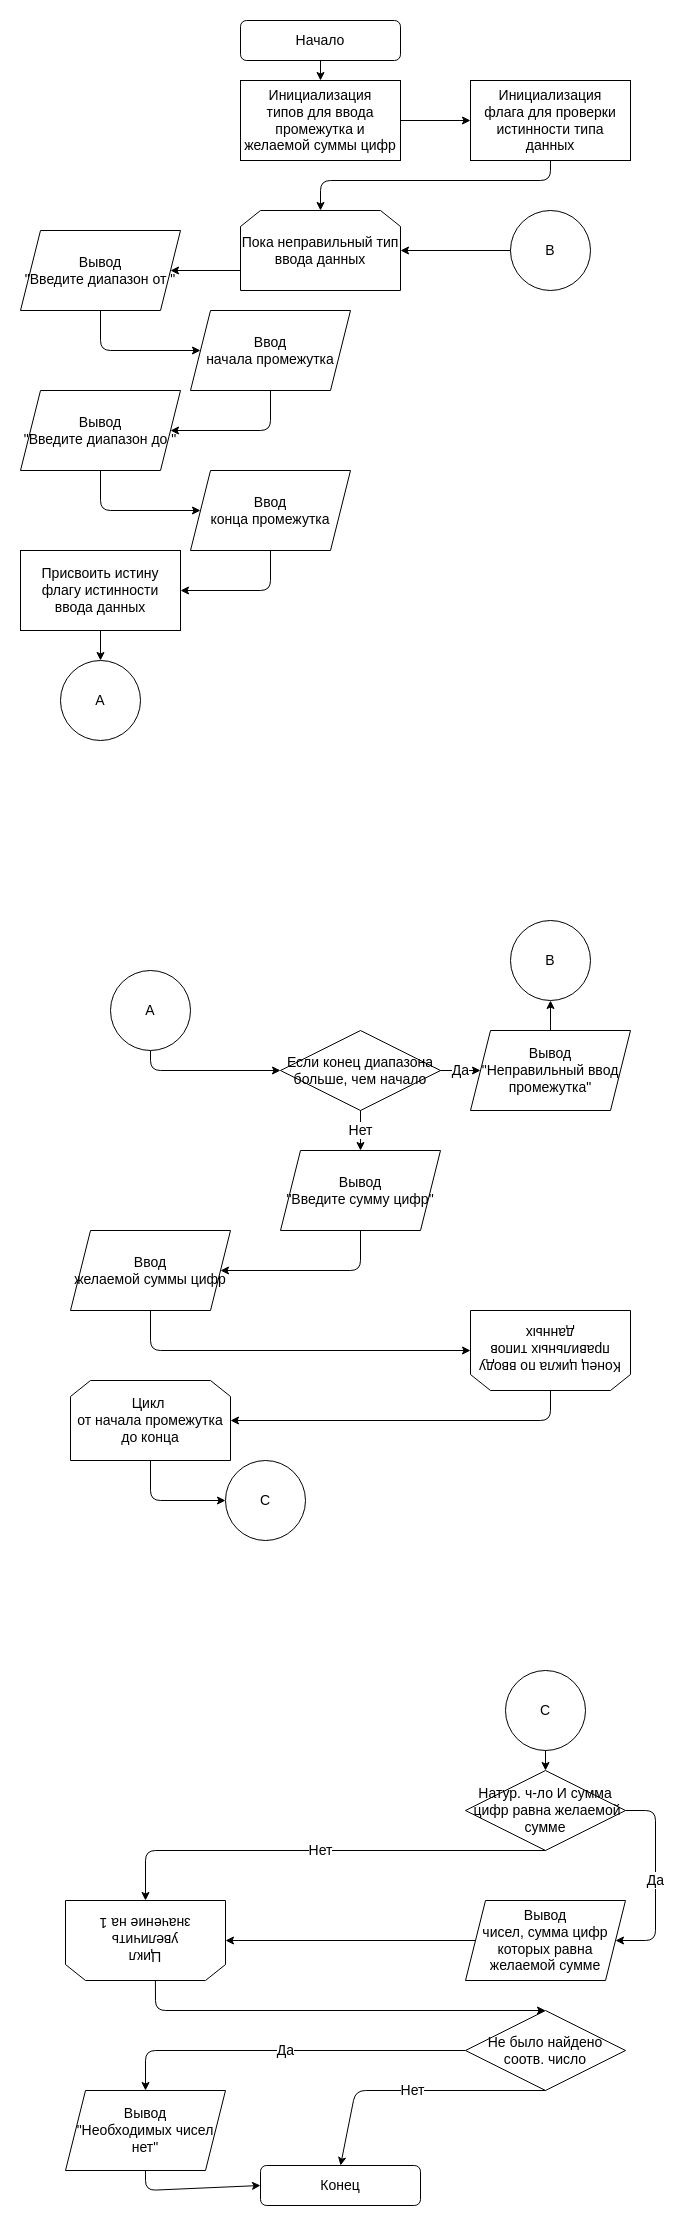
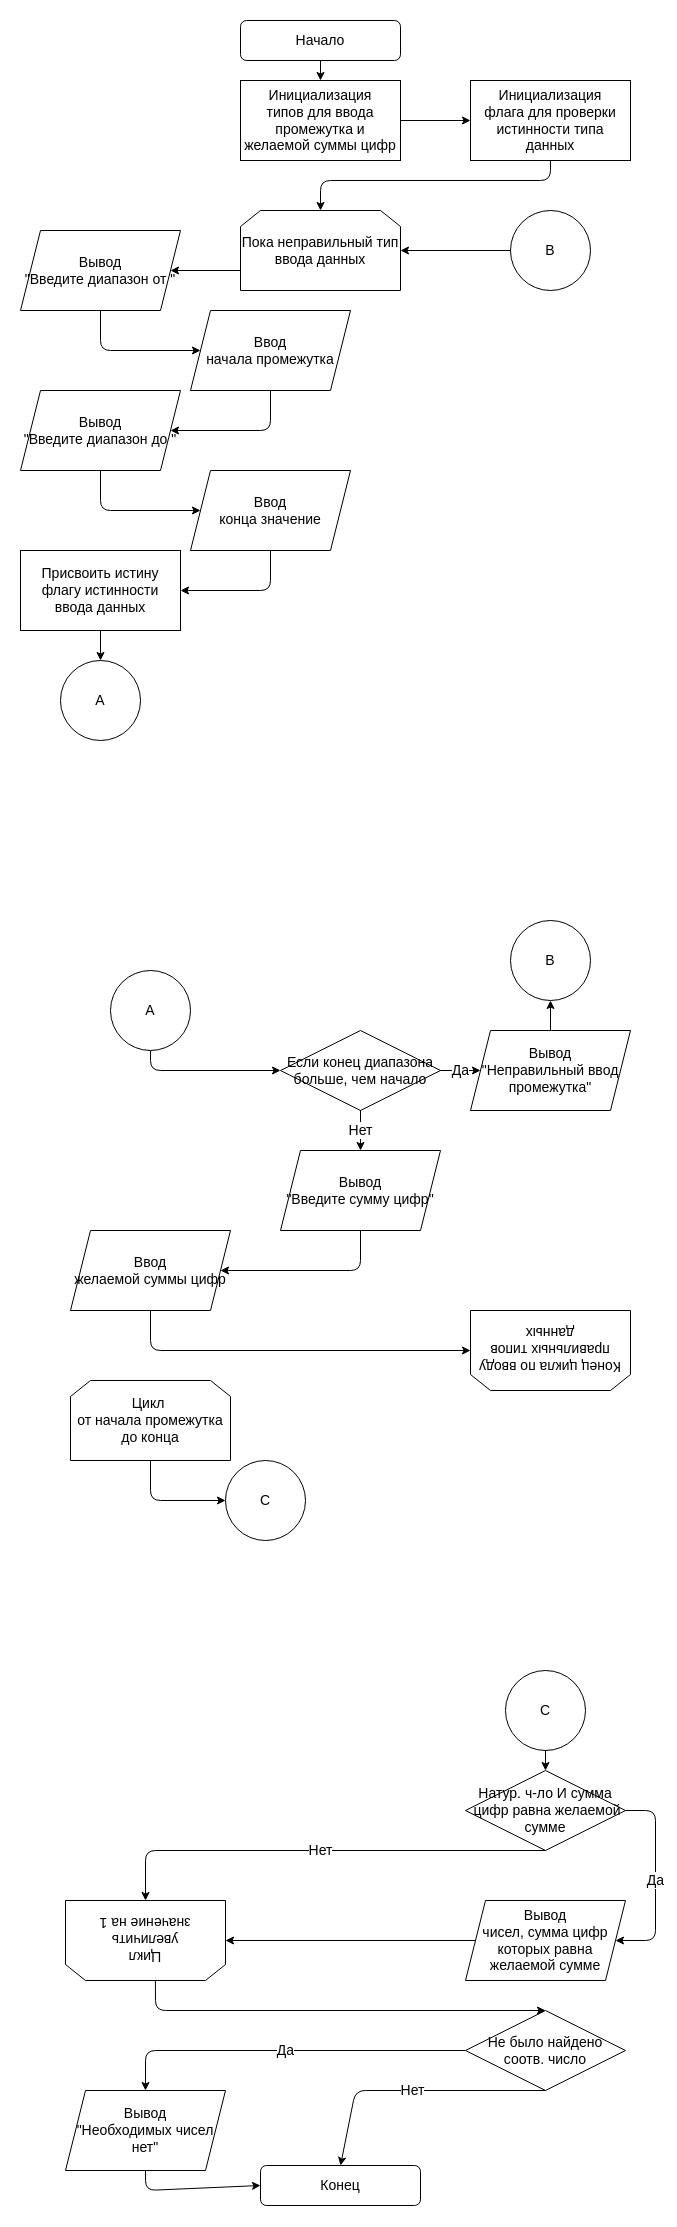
- <mxCell id="14" value="Ввод&lt;br style=&quot;font-size: 14px&quot;&gt;конца промежутка" style="shape=parallelogram;perimeter=parallelogramPerimeter;whiteSpace=wrap;html=1;fixedSize=1;strokeWidth=1;fontSize=14;" parent="1" vertex="1"><mxGeometry x="190" y="470" width="160" height="80" as="geometry" /></mxCell>
+ <mxCell id="14" value="Ввод&lt;br style=&quot;font-size: 14px&quot;&gt;конца значение" style="shape=parallelogram;perimeter=parallelogramPerimeter;whiteSpace=wrap;html=1;fixedSize=1;strokeWidth=1;fontSize=14;" parent="1" vertex="1"><mxGeometry x="190" y="470" width="160" height="80" as="geometry" /></mxCell>
- <mxCell id="29" value="" style="endArrow=classic;html=1;exitX=0.5;exitY=0;exitDx=0;exitDy=0;entryX=1;entryY=0.5;entryDx=0;entryDy=0;strokeWidth=1;fontSize=14;" parent="1" source="27" target="30" edge="1"><mxGeometry width="50" height="50" relative="1" as="geometry"><mxPoint x="390" y="1750" as="sourcePoint" /><mxPoint x="320" y="1780" as="targetPoint" /><Array as="points"><mxPoint x="550" y="1420" /></Array></mxGeometry></mxCell>
